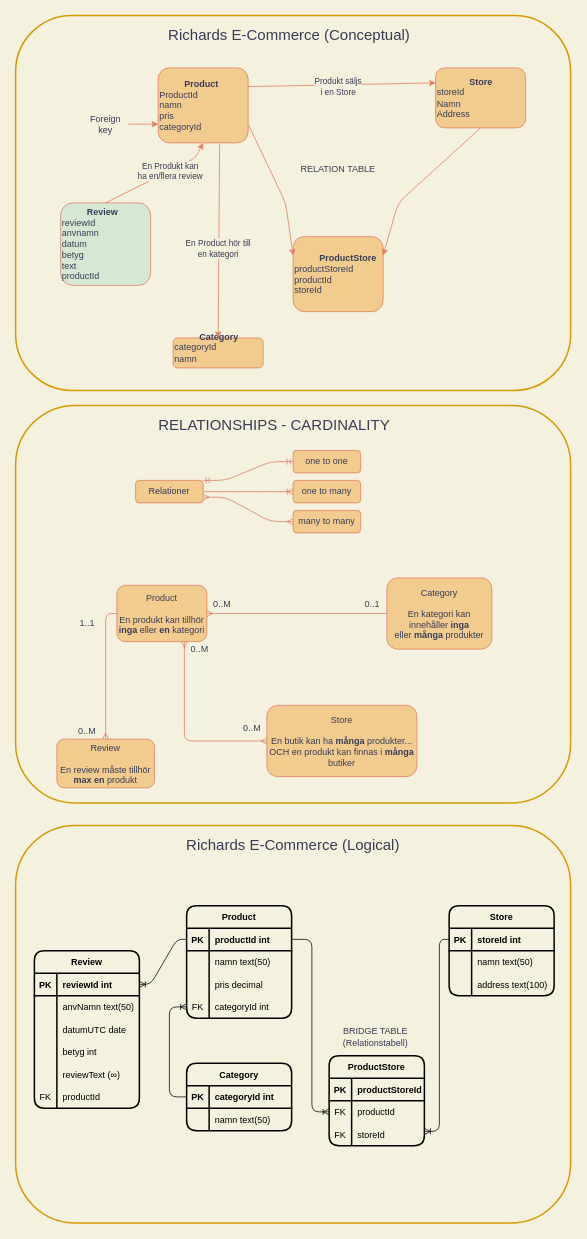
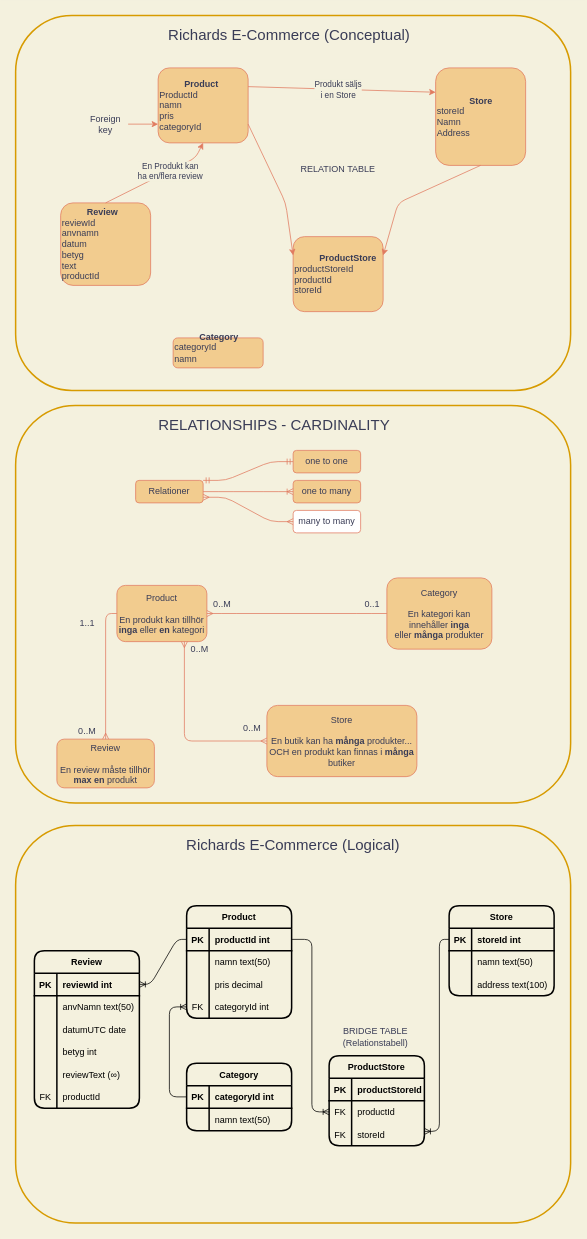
- <mxCell id="7" value="&lt;b&gt;&amp;nbsp; &amp;nbsp; &amp;nbsp; &amp;nbsp; &amp;nbsp; &amp;nbsp; &amp;nbsp;Store&lt;/b&gt;&lt;br&gt;storeId&lt;br&gt;Namn&lt;br&gt;Address" style="rounded=1;whiteSpace=wrap;html=1;fillColor=#F2CC8F;strokeColor=#E07A5F;fontColor=#393C56;align=left;" parent="1" vertex="1"><mxGeometry x="580" y="90" width="120" height="80" as="geometry" /></mxCell>
+ <mxCell id="7" value="&lt;b&gt;&amp;nbsp; &amp;nbsp; &amp;nbsp; &amp;nbsp; &amp;nbsp; &amp;nbsp; &amp;nbsp;Store&lt;/b&gt;&lt;br&gt;storeId&lt;br&gt;Namn&lt;br&gt;Address" style="rounded=1;whiteSpace=wrap;html=1;fillColor=#F2CC8F;strokeColor=#E07A5F;fontColor=#393C56;align=left;" parent="1" vertex="1"><mxGeometry x="580" y="90" width="120" height="130" as="geometry" /></mxCell>
- <mxCell id="5" value="&amp;nbsp; &amp;nbsp; &amp;nbsp; &amp;nbsp; &amp;nbsp; &lt;b&gt;Review&lt;/b&gt;&lt;br&gt;reviewId&lt;br&gt;anvnamn&lt;br&gt;datum&lt;br&gt;betyg&lt;br&gt;text&lt;br&gt;productId" style="rounded=1;whiteSpace=wrap;html=1;fillColor=#d5e8d4;strokeColor=#E07A5F;fontColor=#393C56;align=left;" parent="1" vertex="1"><mxGeometry x="80" y="270" width="120" height="110" as="geometry" /></mxCell>
+ <mxCell id="5" value="&amp;nbsp; &amp;nbsp; &amp;nbsp; &amp;nbsp; &amp;nbsp; &lt;b&gt;Review&lt;/b&gt;&lt;br&gt;reviewId&lt;br&gt;anvnamn&lt;br&gt;datum&lt;br&gt;betyg&lt;br&gt;text&lt;br&gt;productId" style="rounded=1;whiteSpace=wrap;html=1;fillColor=#F2CC8F;strokeColor=#E07A5F;fontColor=#393C56;align=left;" parent="1" vertex="1"><mxGeometry x="80" y="270" width="120" height="110" as="geometry" /></mxCell>
- <mxCell id="8" value="" style="endArrow=classic;html=1;rounded=1;exitX=0.683;exitY=1.02;exitDx=0;exitDy=0;strokeColor=#E07A5F;fontColor=#393C56;labelBackgroundColor=#F4F1DE;exitPerimeter=0;" parent="1" source="4" target="6" edge="1"><mxGeometry width="50" height="50" relative="1" as="geometry"><mxPoint x="440" y="330" as="sourcePoint" /><mxPoint x="490" y="280" as="targetPoint" /><Array as="points" /></mxGeometry></mxCell>
- <mxCell id="9" value="En Product hör till &lt;br&gt;en kategori" style="edgeLabel;html=1;align=center;verticalAlign=middle;resizable=0;points=[];fontColor=#393C56;labelBackgroundColor=#F4F1DE;rounded=1;" parent="8" vertex="1" connectable="0"><mxGeometry x="0.077" y="-1" relative="1" as="geometry"><mxPoint as="offset" /></mxGeometry></mxCell>
- <mxCell id="36" value="many to many" style="rounded=1;whiteSpace=wrap;html=1;fillColor=#F2CC8F;strokeColor=#E07A5F;fontColor=#393C56;" vertex="1" parent="1"><mxGeometry x="390" y="680" width="90" height="30" as="geometry" /></mxCell>
+ <mxCell id="36" value="many to many" style="rounded=1;whiteSpace=wrap;html=1;fillColor=#ffffff;strokeColor=#E07A5F;fontColor=#393C56;" vertex="1" parent="1"><mxGeometry x="390" y="680" width="90" height="30" as="geometry" /></mxCell>
